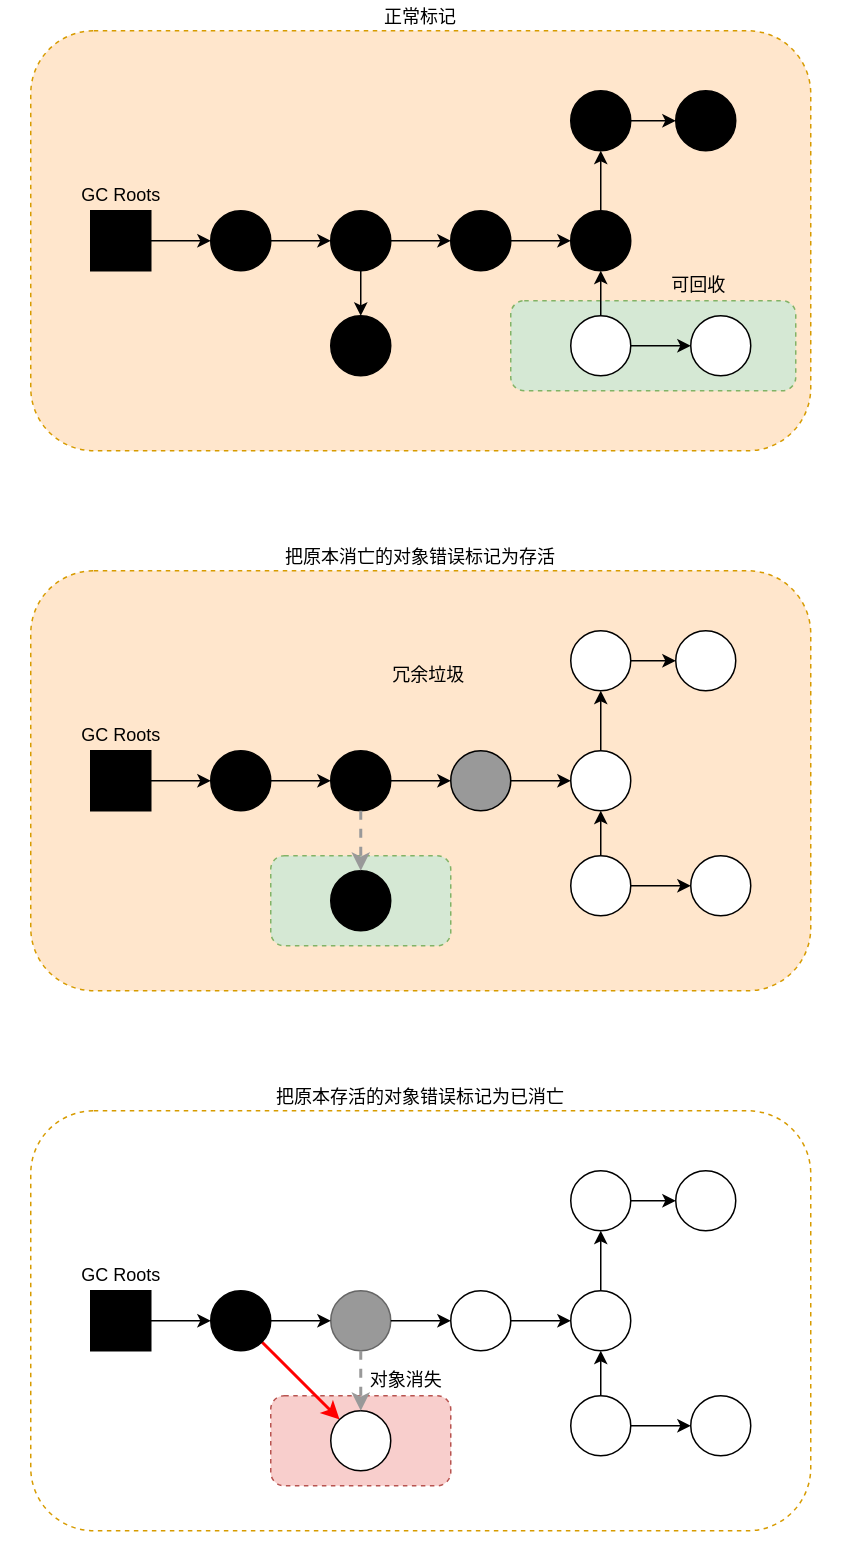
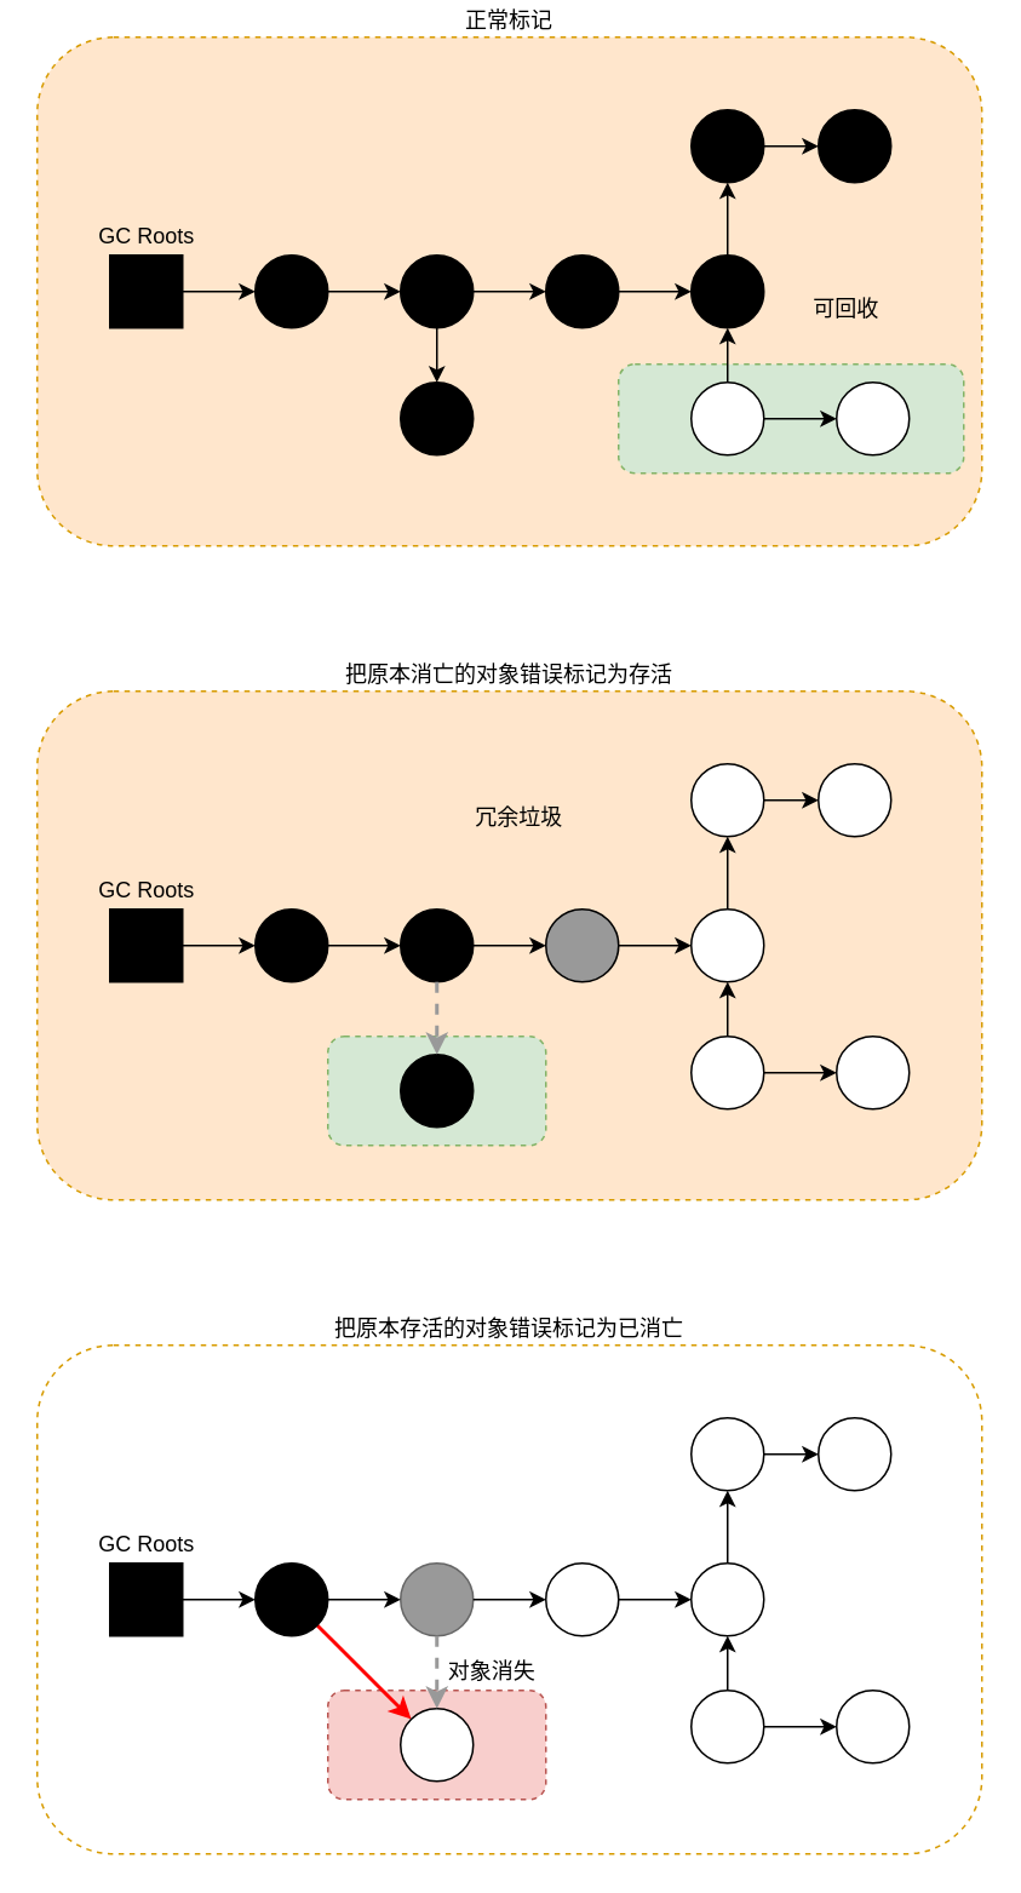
- <mxCell id="7" value="可回收" style="text;html=1;align=center;verticalAlign=middle;resizable=0;points=[];;autosize=1;" vertex="1" parent="1"><mxGeometry x="440" y="180" width="50" height="20" as="geometry" /></mxCell>
+ <mxCell id="7" value="可回收" style="text;html=1;align=center;verticalAlign=middle;resizable=0;points=[];;autosize=1;" vertex="1" parent="1"><mxGeometry x="440" y="160" width="50" height="20" as="geometry" /></mxCell>
